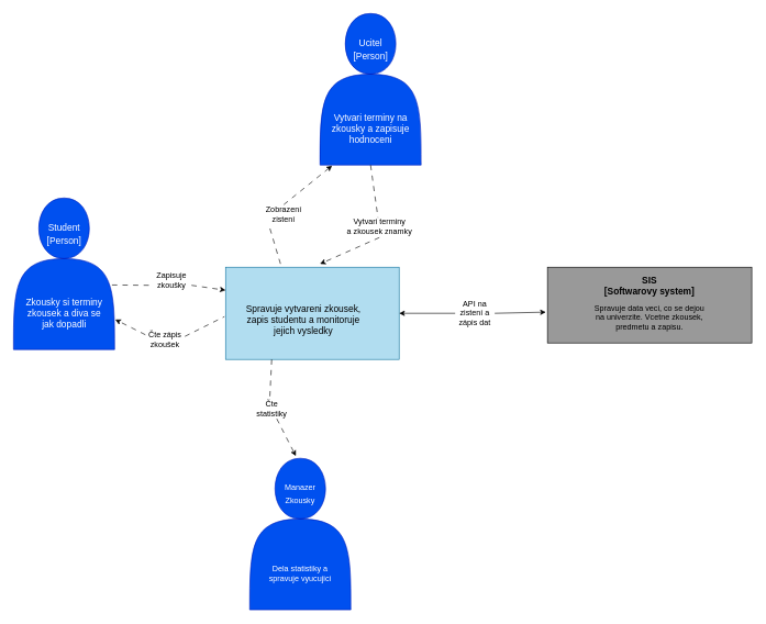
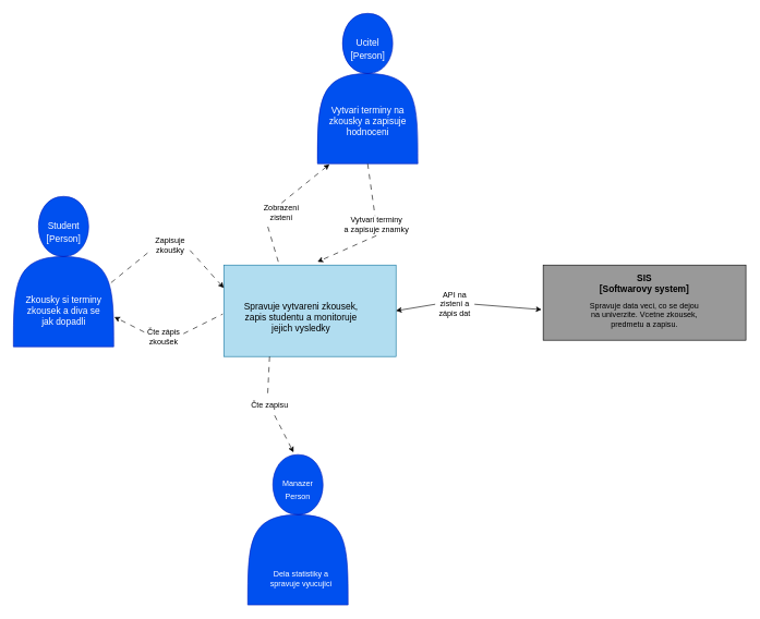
- <mxCell id="9" value="&lt;font style=&quot;font-size: 14px;&quot; color=&quot;#ffffff&quot;&gt;Vytvari terminy na zkousky a zapisuje hodnoceni&lt;/font&gt;" style="text;html=1;align=center;verticalAlign=middle;whiteSpace=wrap;rounded=0;" parent="1" vertex="1"><mxGeometry x="496.67" y="160" width="130" height="70" as="geometry" /></mxCell>
+ <mxCell id="9" value="&lt;font style=&quot;font-size: 14px;&quot; color=&quot;#ffffff&quot;&gt;Vytvari terminy na zkousky a zapisuje hodnoceni&lt;/font&gt;" style="text;html=1;align=center;verticalAlign=middle;whiteSpace=wrap;rounded=0;" parent="1" vertex="1"><mxGeometry x="496.67" y="150" width="130" height="70" as="geometry" /></mxCell>
- <mxCell id="23" value="&lt;div&gt;Vytvari terminy&lt;/div&gt;&lt;div&gt;a zkousek znamky&lt;br&gt;&lt;/div&gt;" style="text;html=1;align=center;verticalAlign=middle;resizable=0;points=[];autosize=1;strokeColor=none;fillColor=none;" parent="1" vertex="1"><mxGeometry x="515.01" y="323" width="120" height="40" as="geometry" /></mxCell>
+ <mxCell id="23" value="&lt;div&gt;Vytvari terminy&lt;/div&gt;&lt;div&gt;a zapisuje znamky&lt;br&gt;&lt;/div&gt;" style="text;html=1;align=center;verticalAlign=middle;resizable=0;points=[];autosize=1;strokeColor=none;fillColor=none;" parent="1" vertex="1"><mxGeometry x="515.01" y="323" width="120" height="40" as="geometry" /></mxCell>
- <mxCell id="26" value="Zapisuje zkoušky" style="text;html=1;align=center;verticalAlign=middle;whiteSpace=wrap;rounded=0;" vertex="1" parent="1"><mxGeometry x="230" y="410" width="60" height="30" as="geometry" /></mxCell>
+ <mxCell id="26" value="Zapisuje zkoušky" style="text;html=1;align=center;verticalAlign=middle;whiteSpace=wrap;rounded=0;" vertex="1" parent="1"><mxGeometry x="230" y="360" width="60" height="30" as="geometry" /></mxCell>
- <mxCell id="35" value="API na zistení a zápis dat" style="text;html=1;align=center;verticalAlign=middle;whiteSpace=wrap;rounded=0;" vertex="1" parent="1"><mxGeometry x="690" y="460" width="60" height="30" as="geometry" /></mxCell>
+ <mxCell id="35" value="API na zistení a zápis dat" style="text;html=1;align=center;verticalAlign=middle;whiteSpace=wrap;rounded=0;" vertex="1" parent="1"><mxGeometry x="665" y="450" width="60" height="30" as="geometry" /></mxCell>
- <mxCell id="32" value="Čte statistiky" style="text;html=1;align=center;verticalAlign=middle;whiteSpace=wrap;rounded=0;" vertex="1" parent="1"><mxGeometry x="381.67" y="605" width="60" height="30" as="geometry" /></mxCell>
+ <mxCell id="32" value="Čte zapisu" style="text;html=1;align=center;verticalAlign=middle;whiteSpace=wrap;rounded=0;" vertex="1" parent="1"><mxGeometry x="381.67" y="605" width="60" height="30" as="geometry" /></mxCell>
- <mxCell id="12" value="&lt;div&gt;&lt;font color=&quot;#ffffff&quot;&gt;Zkousky&lt;/font&gt;&lt;/div&gt;" style="text;html=1;align=center;verticalAlign=middle;whiteSpace=wrap;rounded=0;" parent="1" vertex="1"><mxGeometry x="425" y="745" width="60" height="30" as="geometry" /></mxCell>
+ <mxCell id="12" value="&lt;div&gt;&lt;font color=&quot;#ffffff&quot;&gt;Person&lt;/font&gt;&lt;/div&gt;" style="text;html=1;align=center;verticalAlign=middle;whiteSpace=wrap;rounded=0;" parent="1" vertex="1"><mxGeometry x="425" y="745" width="60" height="30" as="geometry" /></mxCell>
- <mxCell id="13" value="&lt;font color=&quot;#ffffff&quot;&gt;Dela statistiky a spravuje vyucujici&lt;/font&gt;" style="text;html=1;align=center;verticalAlign=middle;whiteSpace=wrap;rounded=0;" parent="1" vertex="1"><mxGeometry x="390" y="835" width="130" height="70" as="geometry" /></mxCell>
+ <mxCell id="13" value="&lt;font color=&quot;#ffffff&quot;&gt;Dela statistiky a spravuje vyucujici&lt;/font&gt;" style="text;html=1;align=center;verticalAlign=middle;whiteSpace=wrap;rounded=0;" parent="1" vertex="1"><mxGeometry x="395" y="850" width="130" height="70" as="geometry" /></mxCell>
